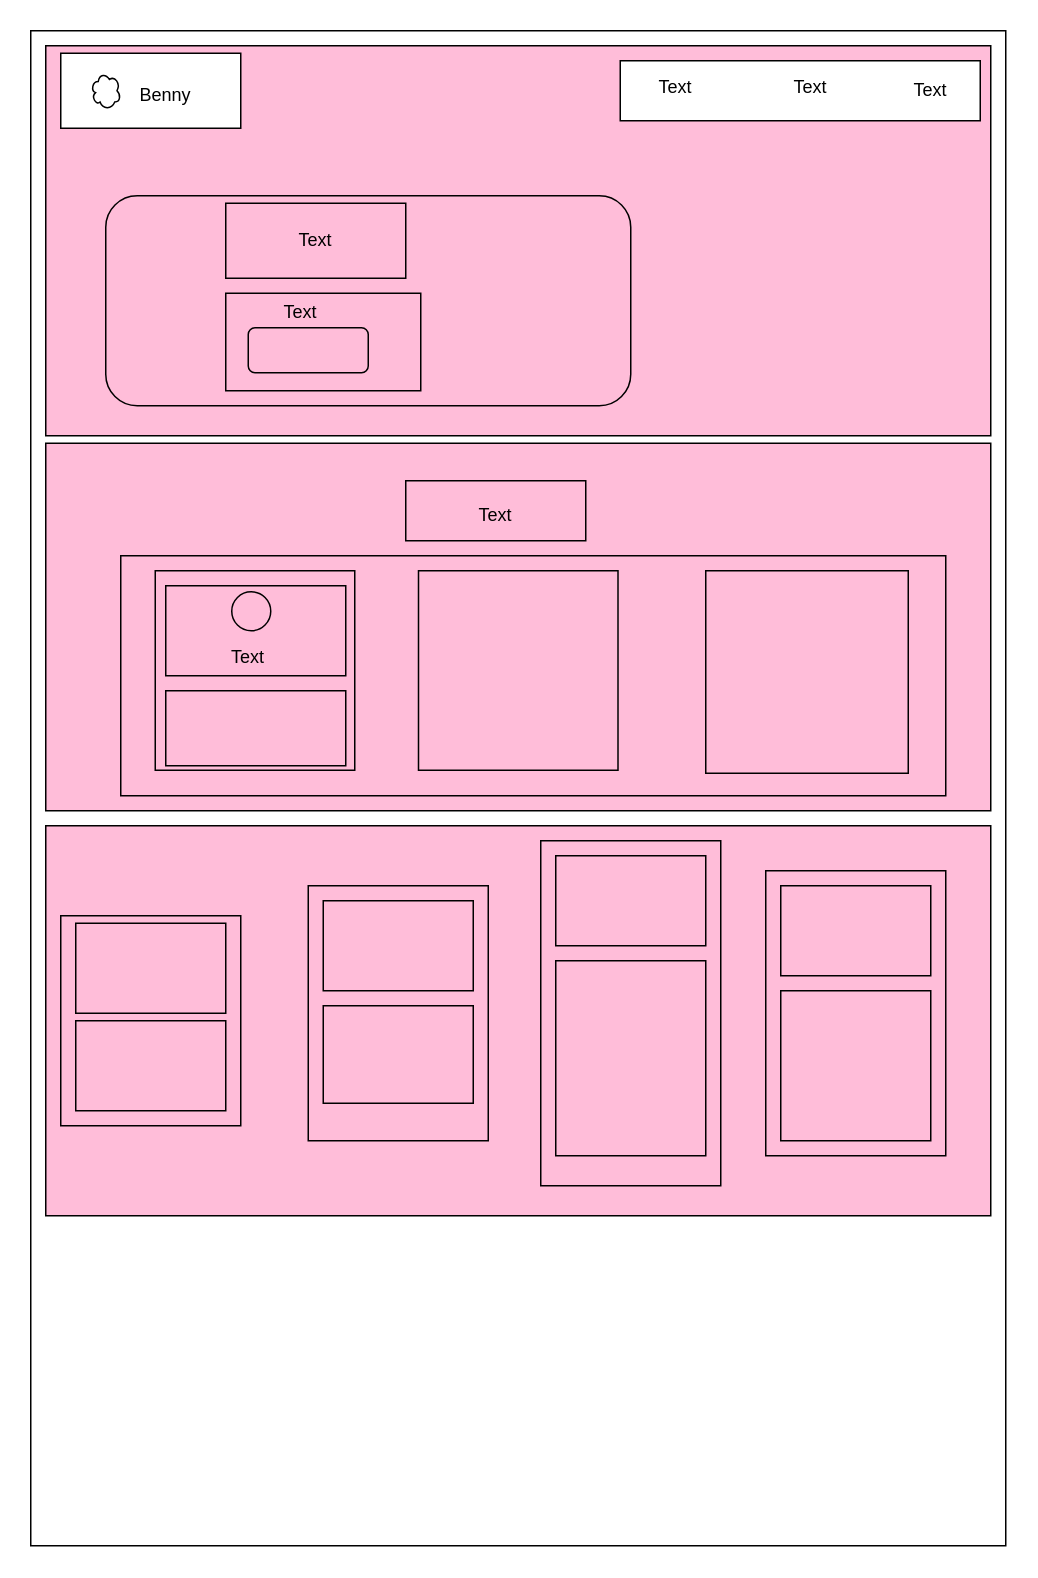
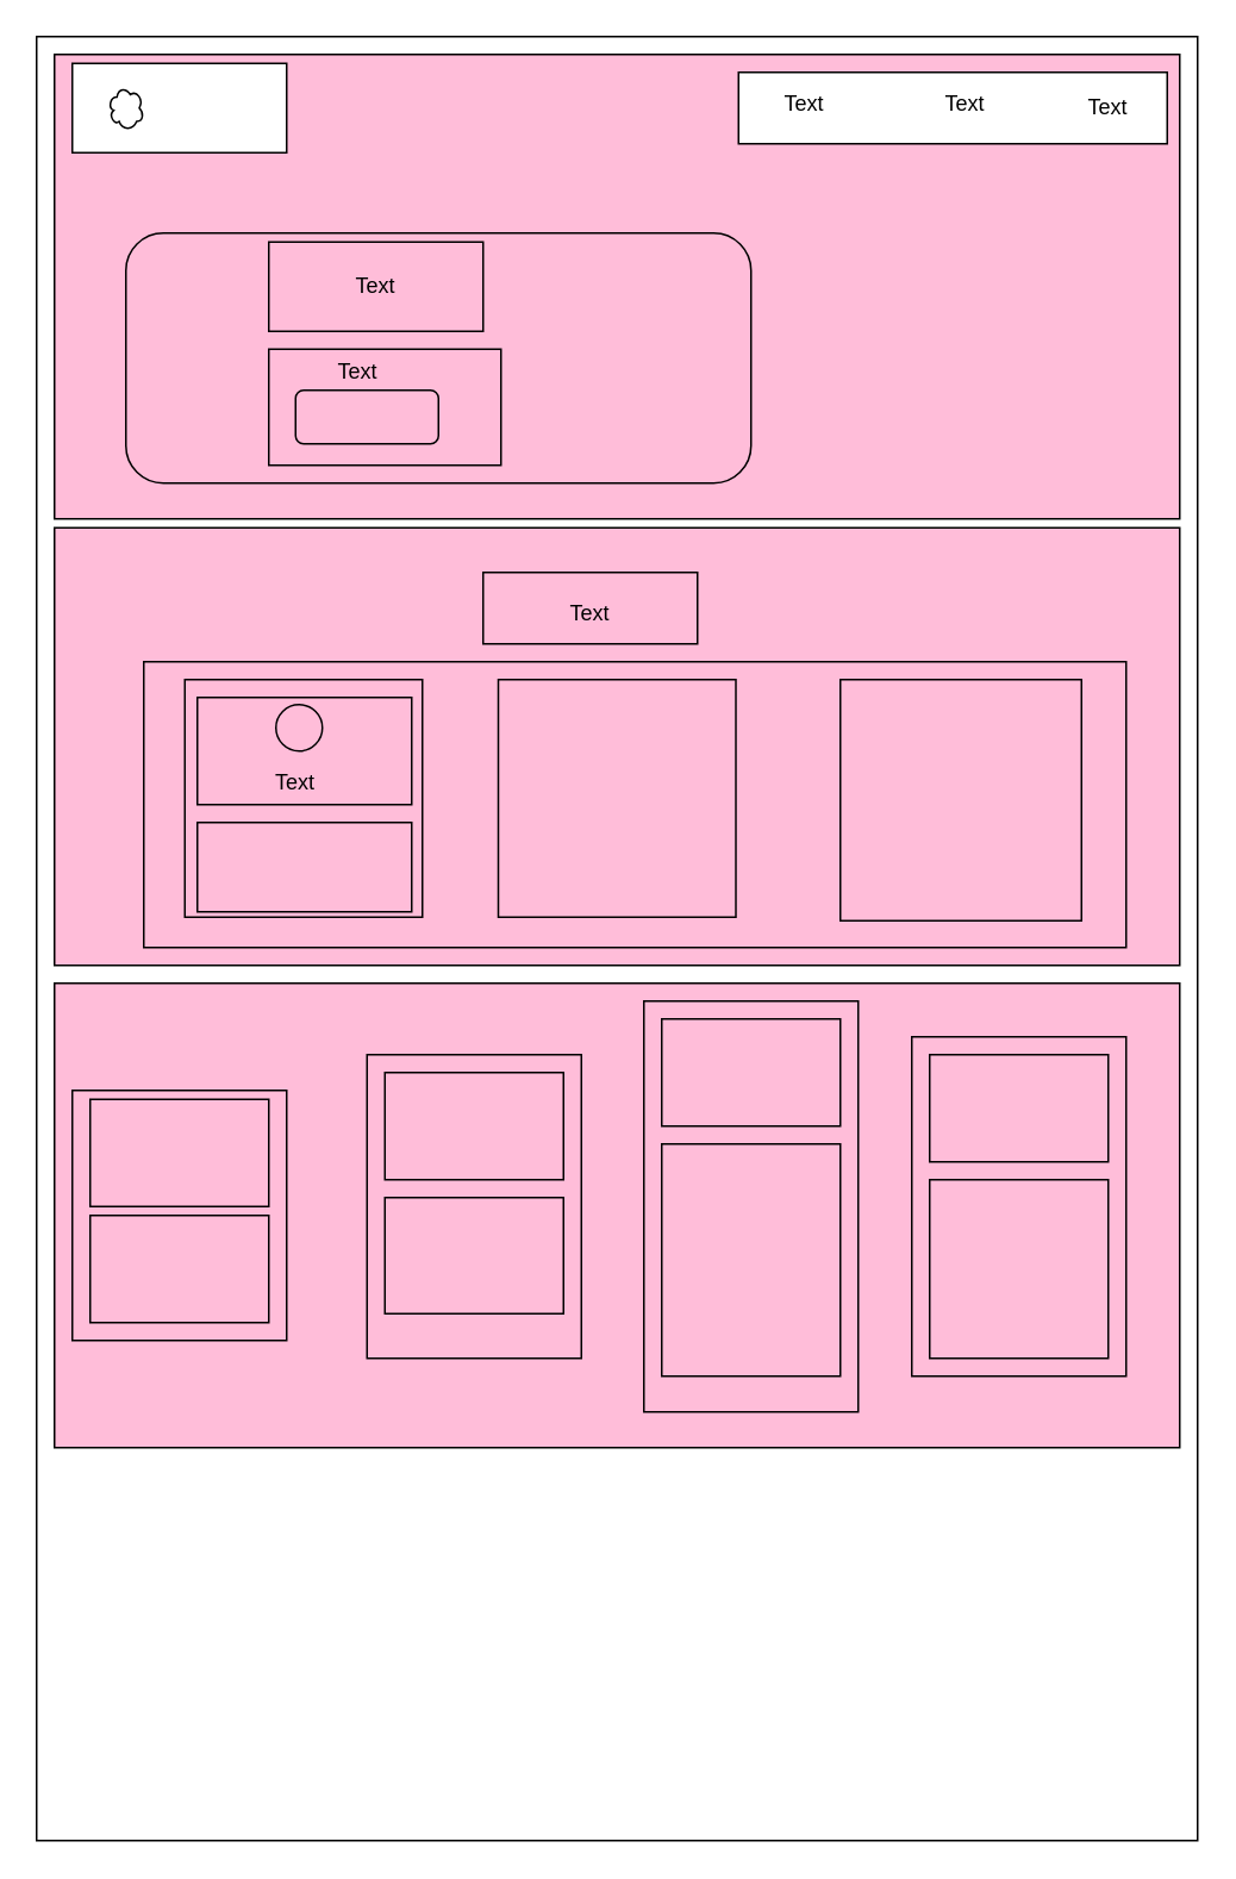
- <mxCell id="6" value="Benny" style="text;html=1;strokeColor=none;fillColor=none;align=center;verticalAlign=middle;whiteSpace=wrap;rounded=0;" parent="1" vertex="1"><mxGeometry x="90" y="52.5" width="40" height="20" as="geometry" /></mxCell>
